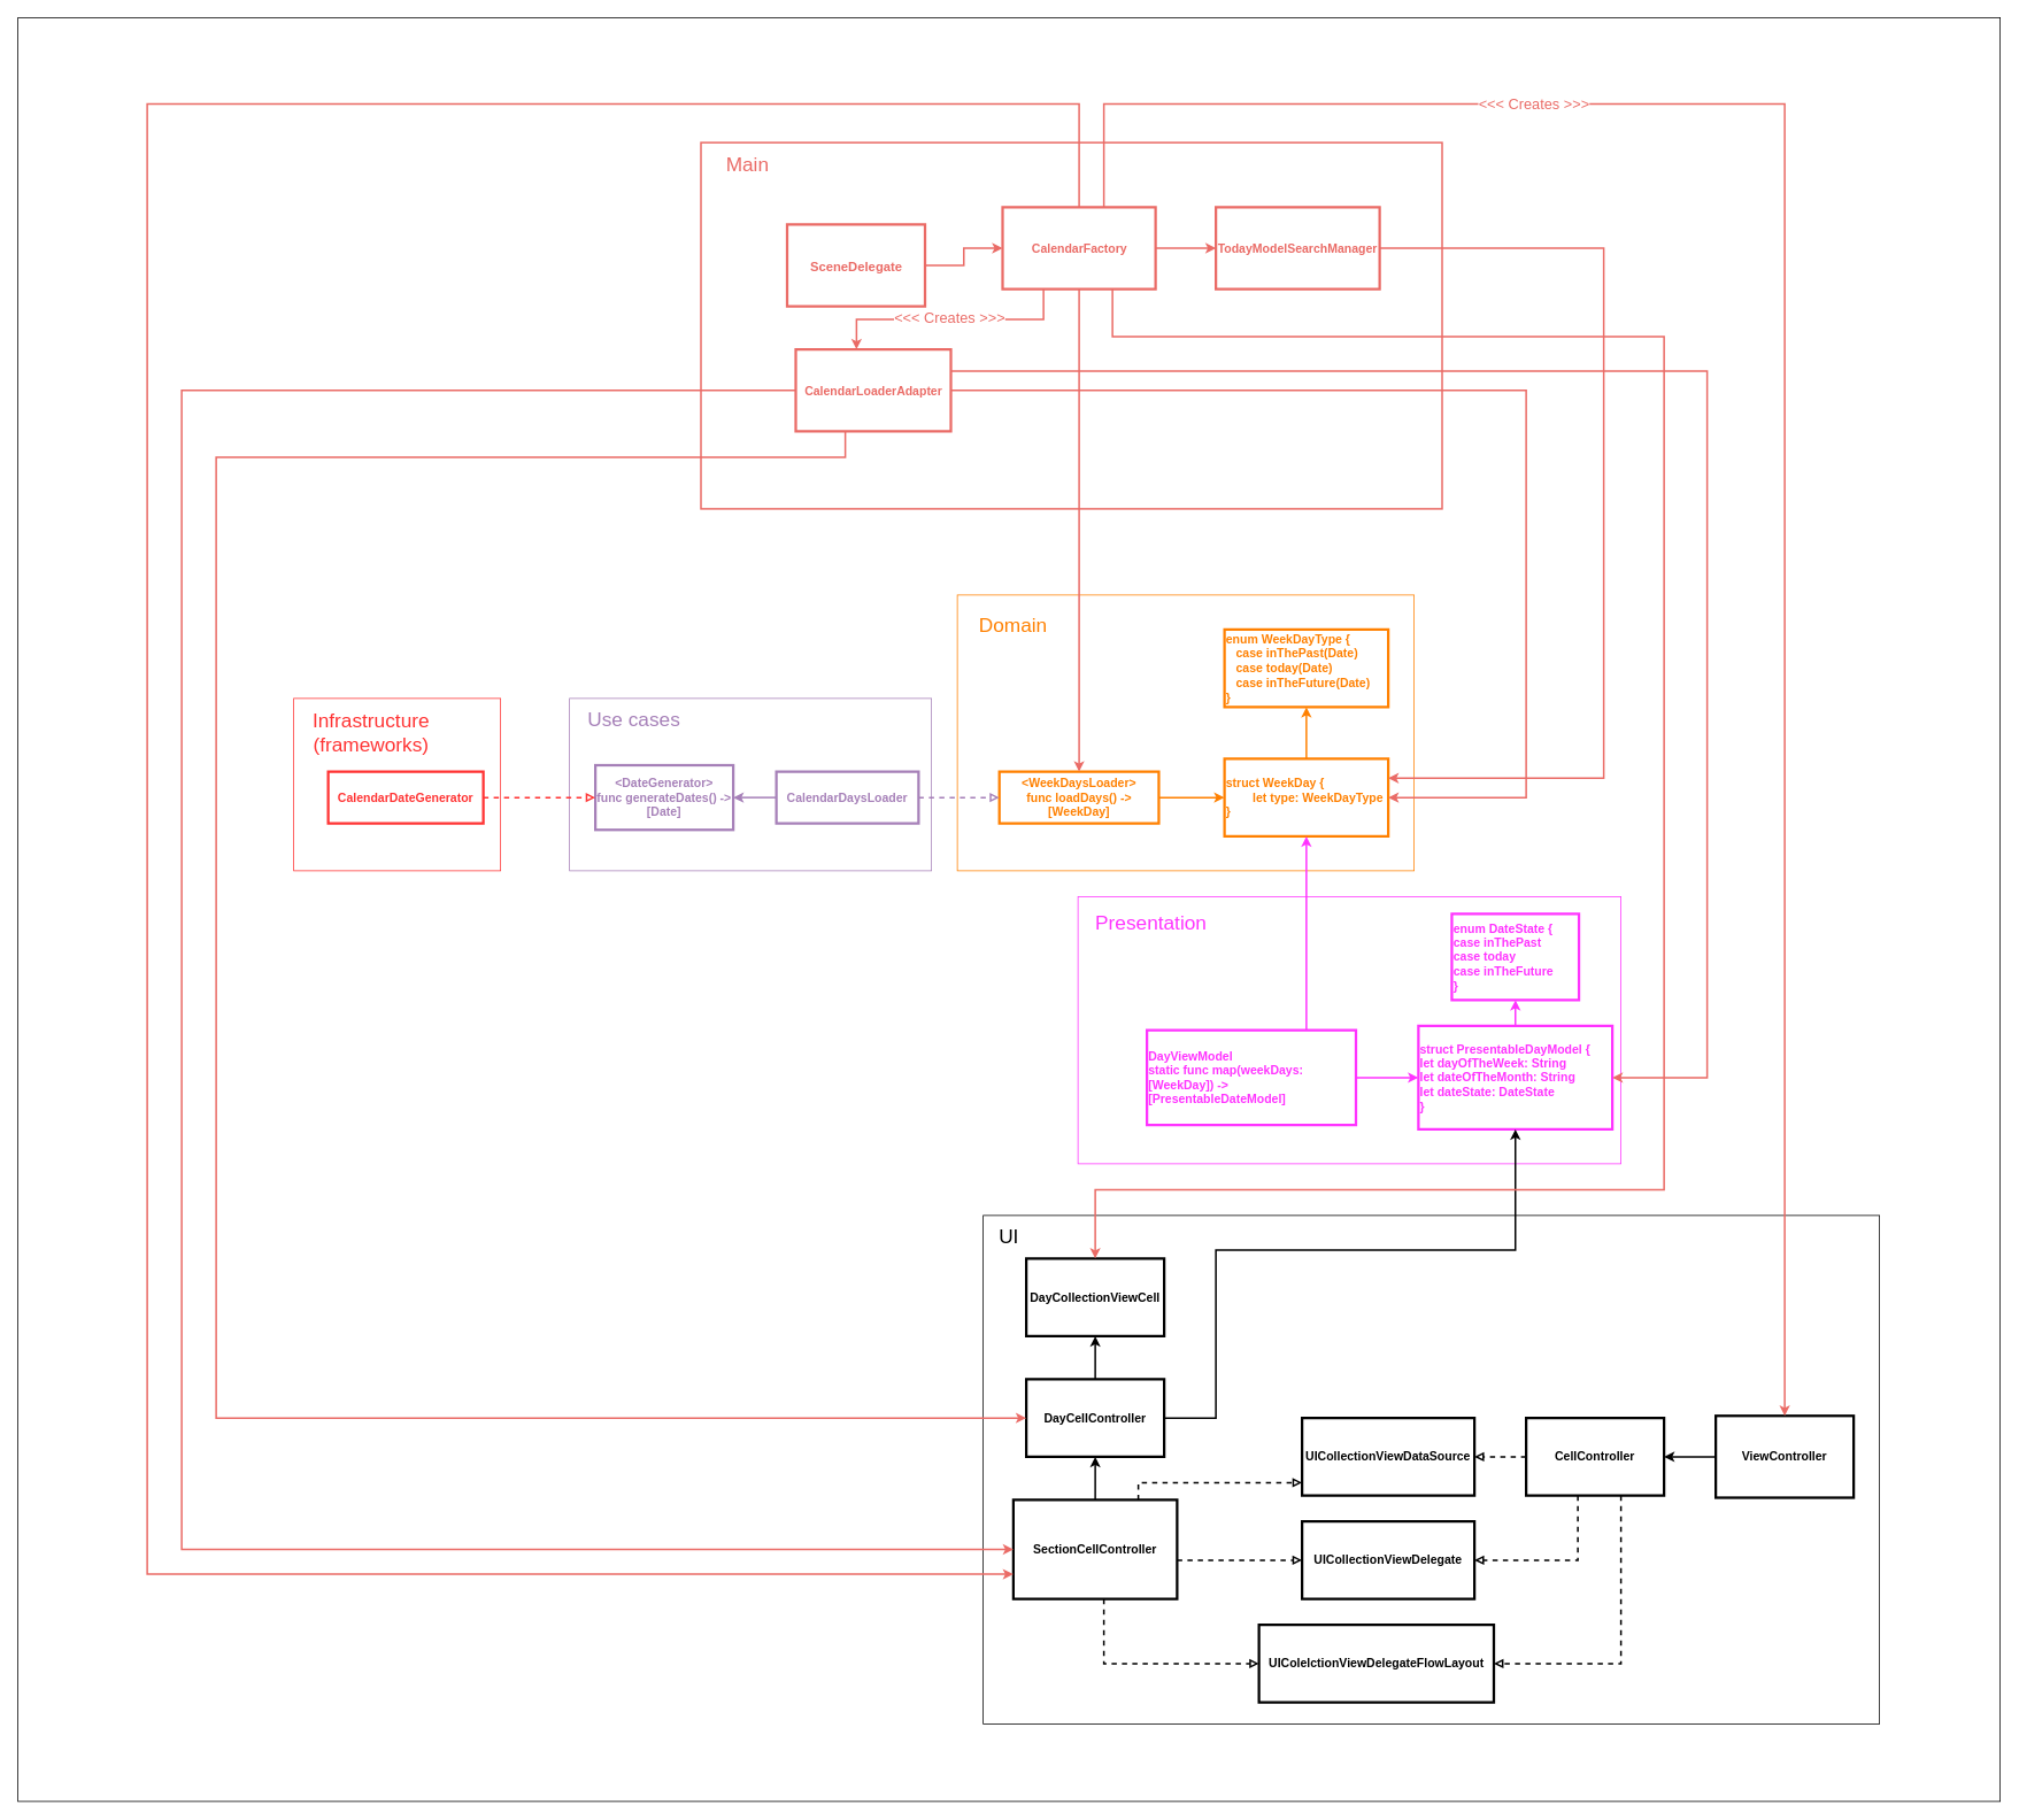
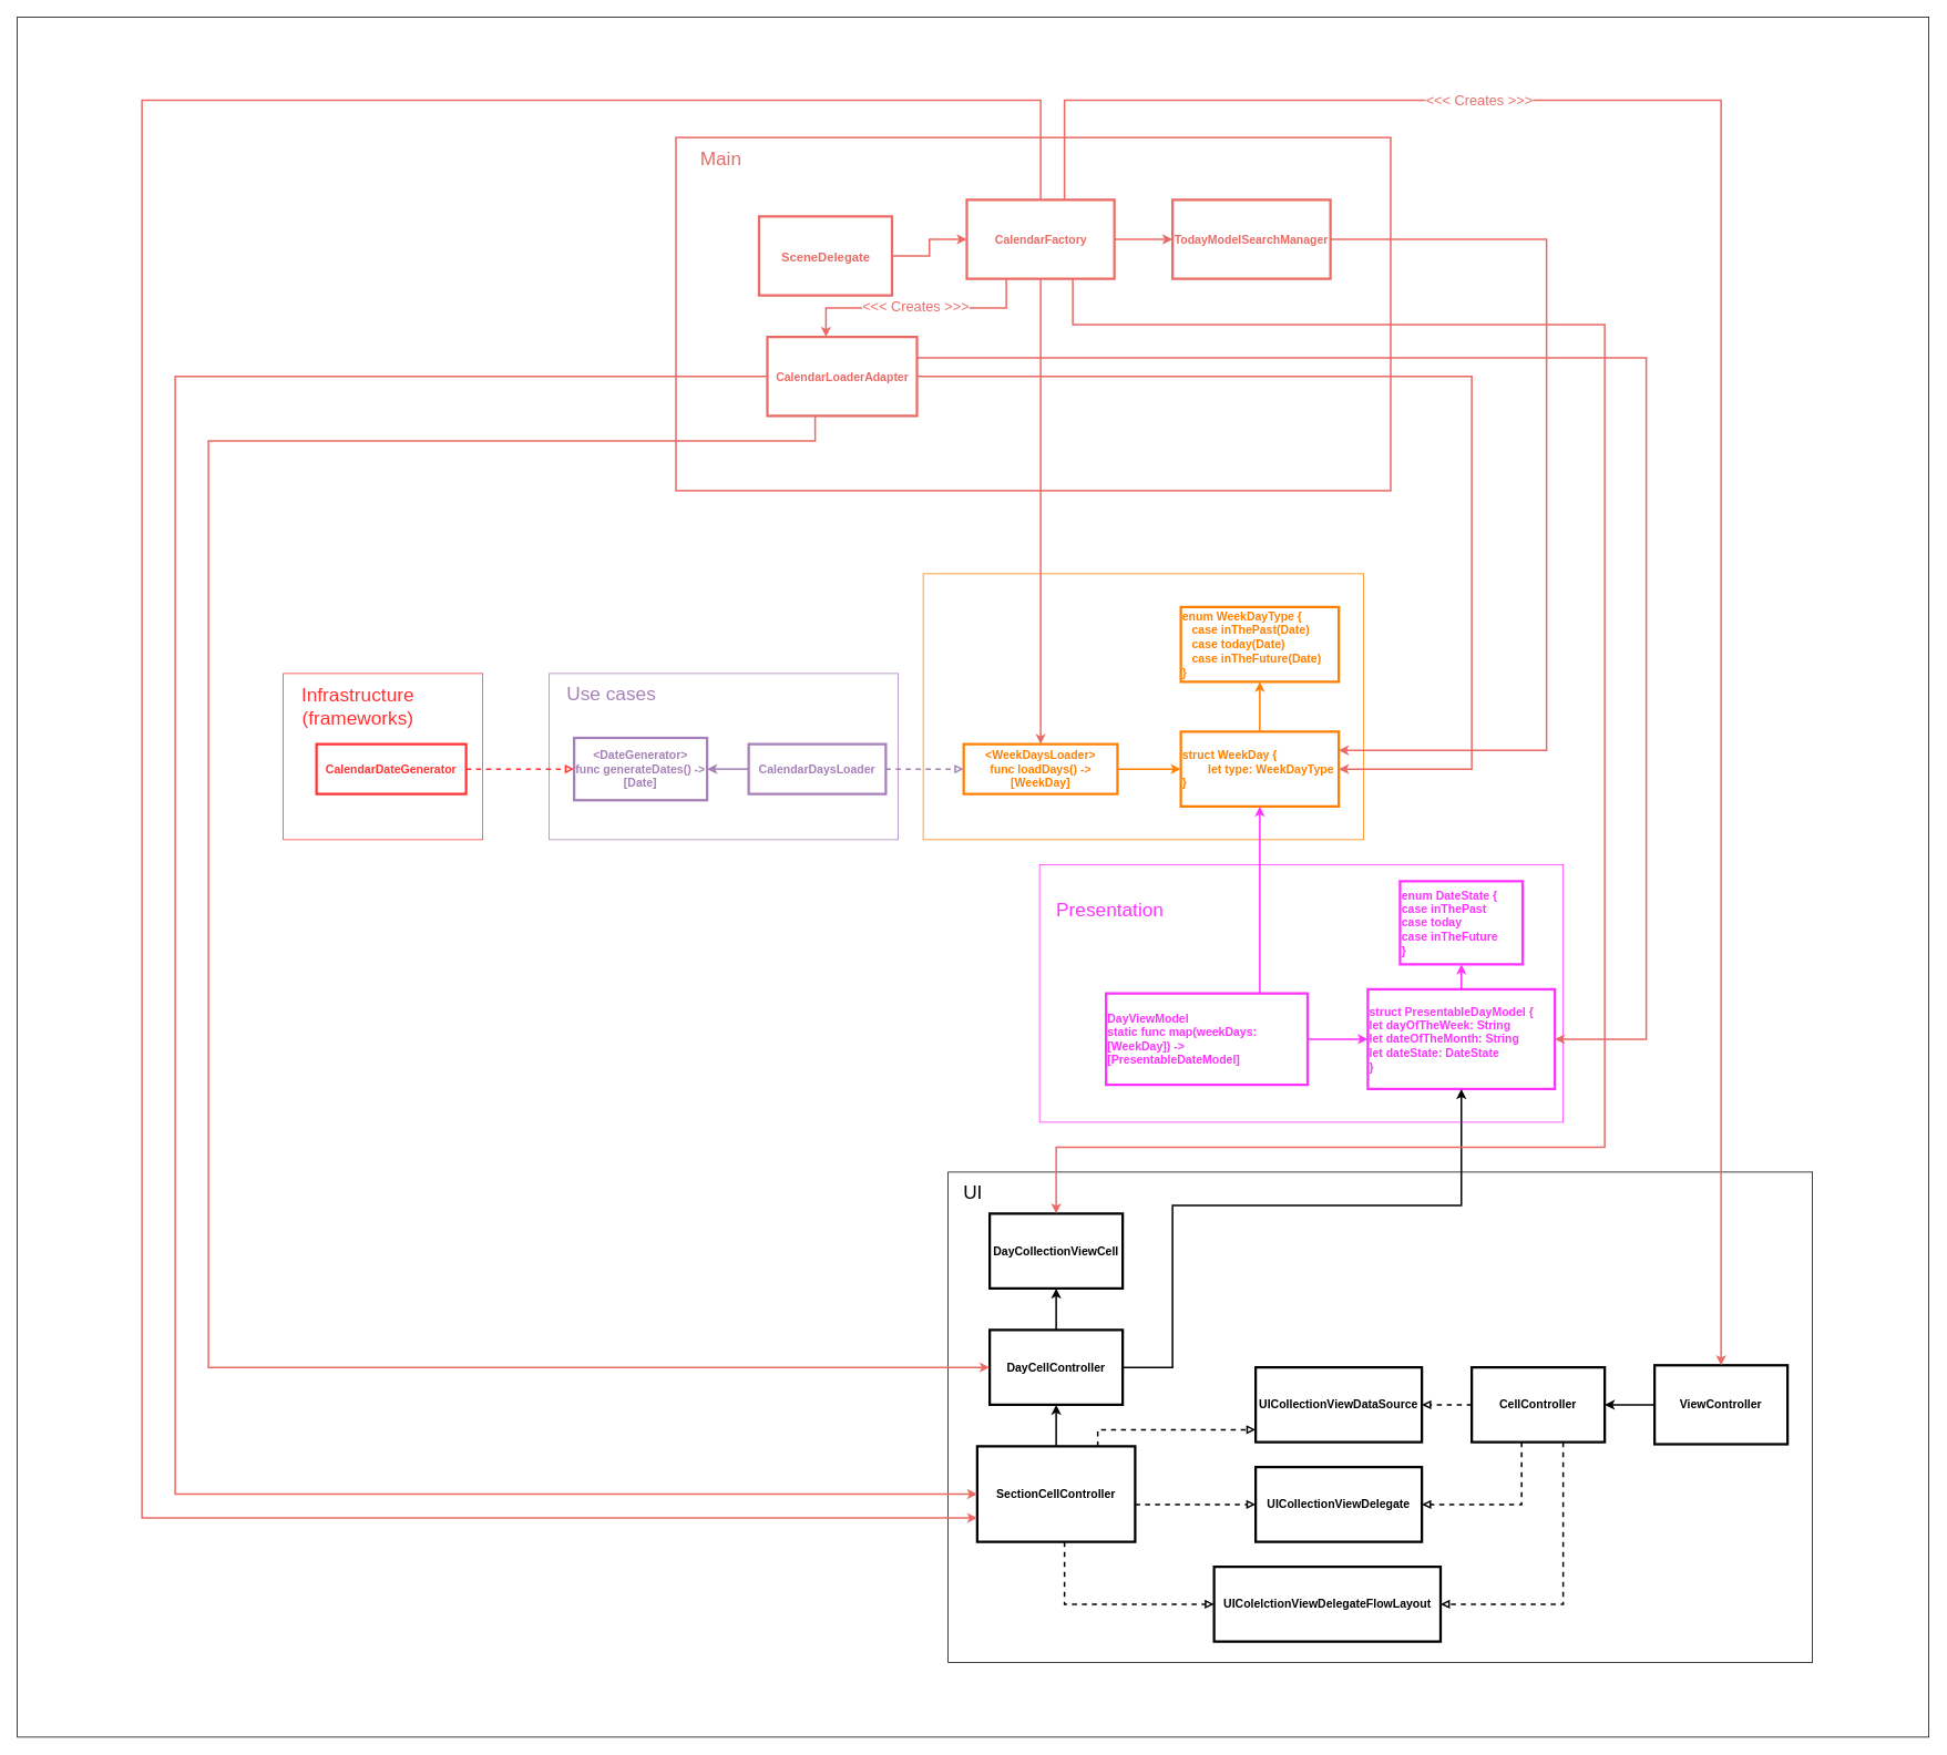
- <mxCell id="53" value="Domain" style="text;html=1;strokeColor=none;fillColor=none;align=center;verticalAlign=middle;whiteSpace=wrap;rounded=0;fontSize=23;fontColor=#FF8000;" parent="1" vertex="1"><mxGeometry x="1130" y="700" width="90" height="50" as="geometry" /></mxCell>
- <mxCell id="52" value="Presentation" style="text;html=1;strokeColor=none;fillColor=none;align=center;verticalAlign=middle;whiteSpace=wrap;rounded=0;fontSize=23;fontColor=#FF33FF;" parent="1" vertex="1"><mxGeometry x="1260" y="1050" width="150" height="40" as="geometry" /></mxCell>
+ <mxCell id="52" value="Presentation" style="text;html=1;strokeColor=none;fillColor=none;align=center;verticalAlign=middle;whiteSpace=wrap;rounded=0;fontSize=23;fontColor=#FF33FF;" parent="1" vertex="1"><mxGeometry x="1260" y="1075" width="150" height="40" as="geometry" /></mxCell>
